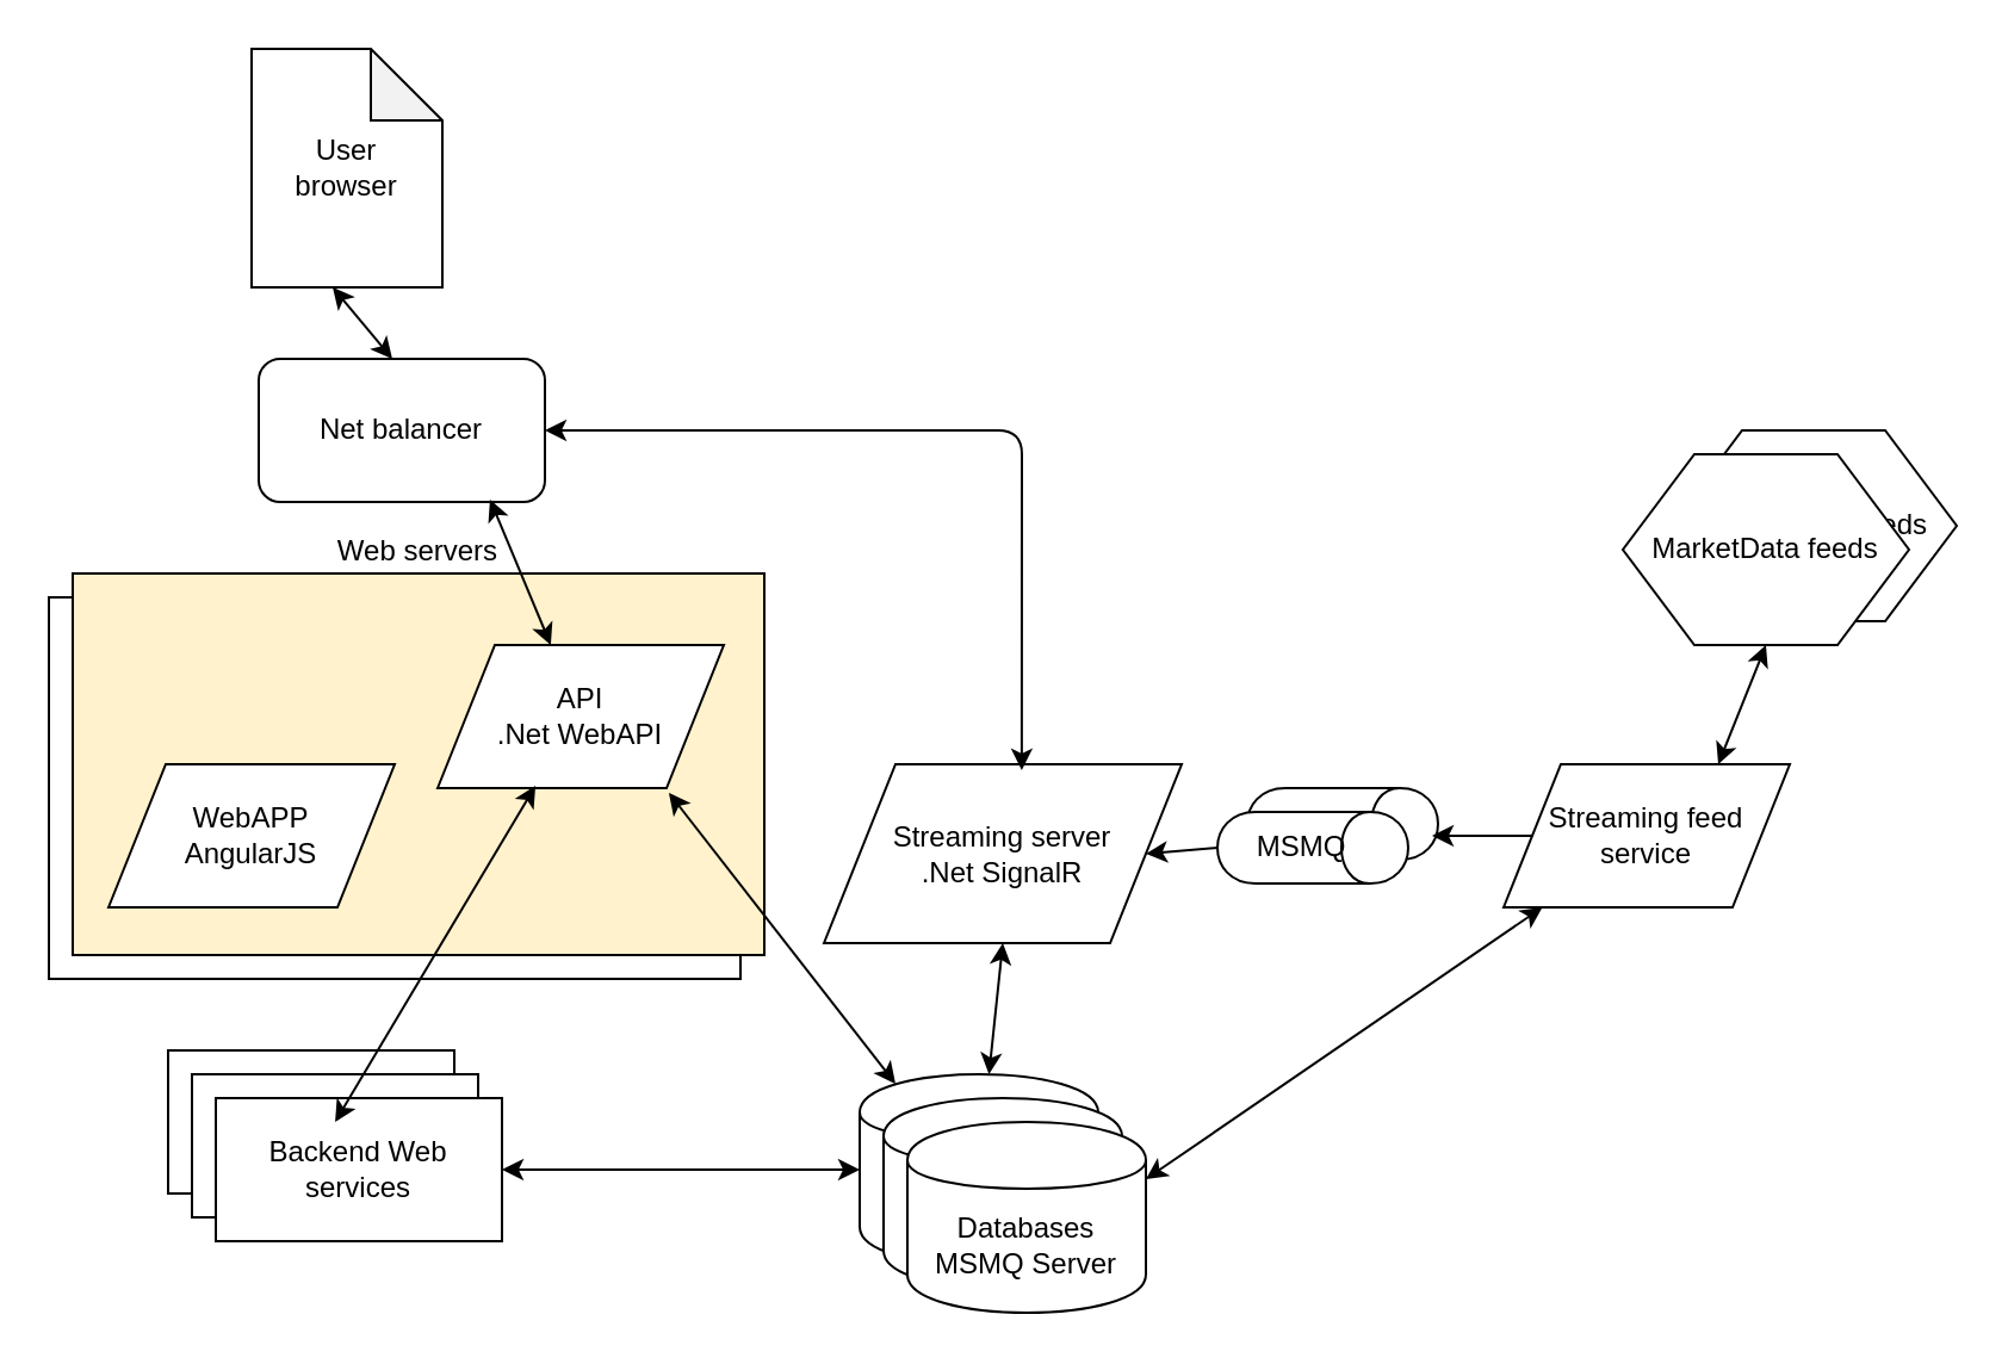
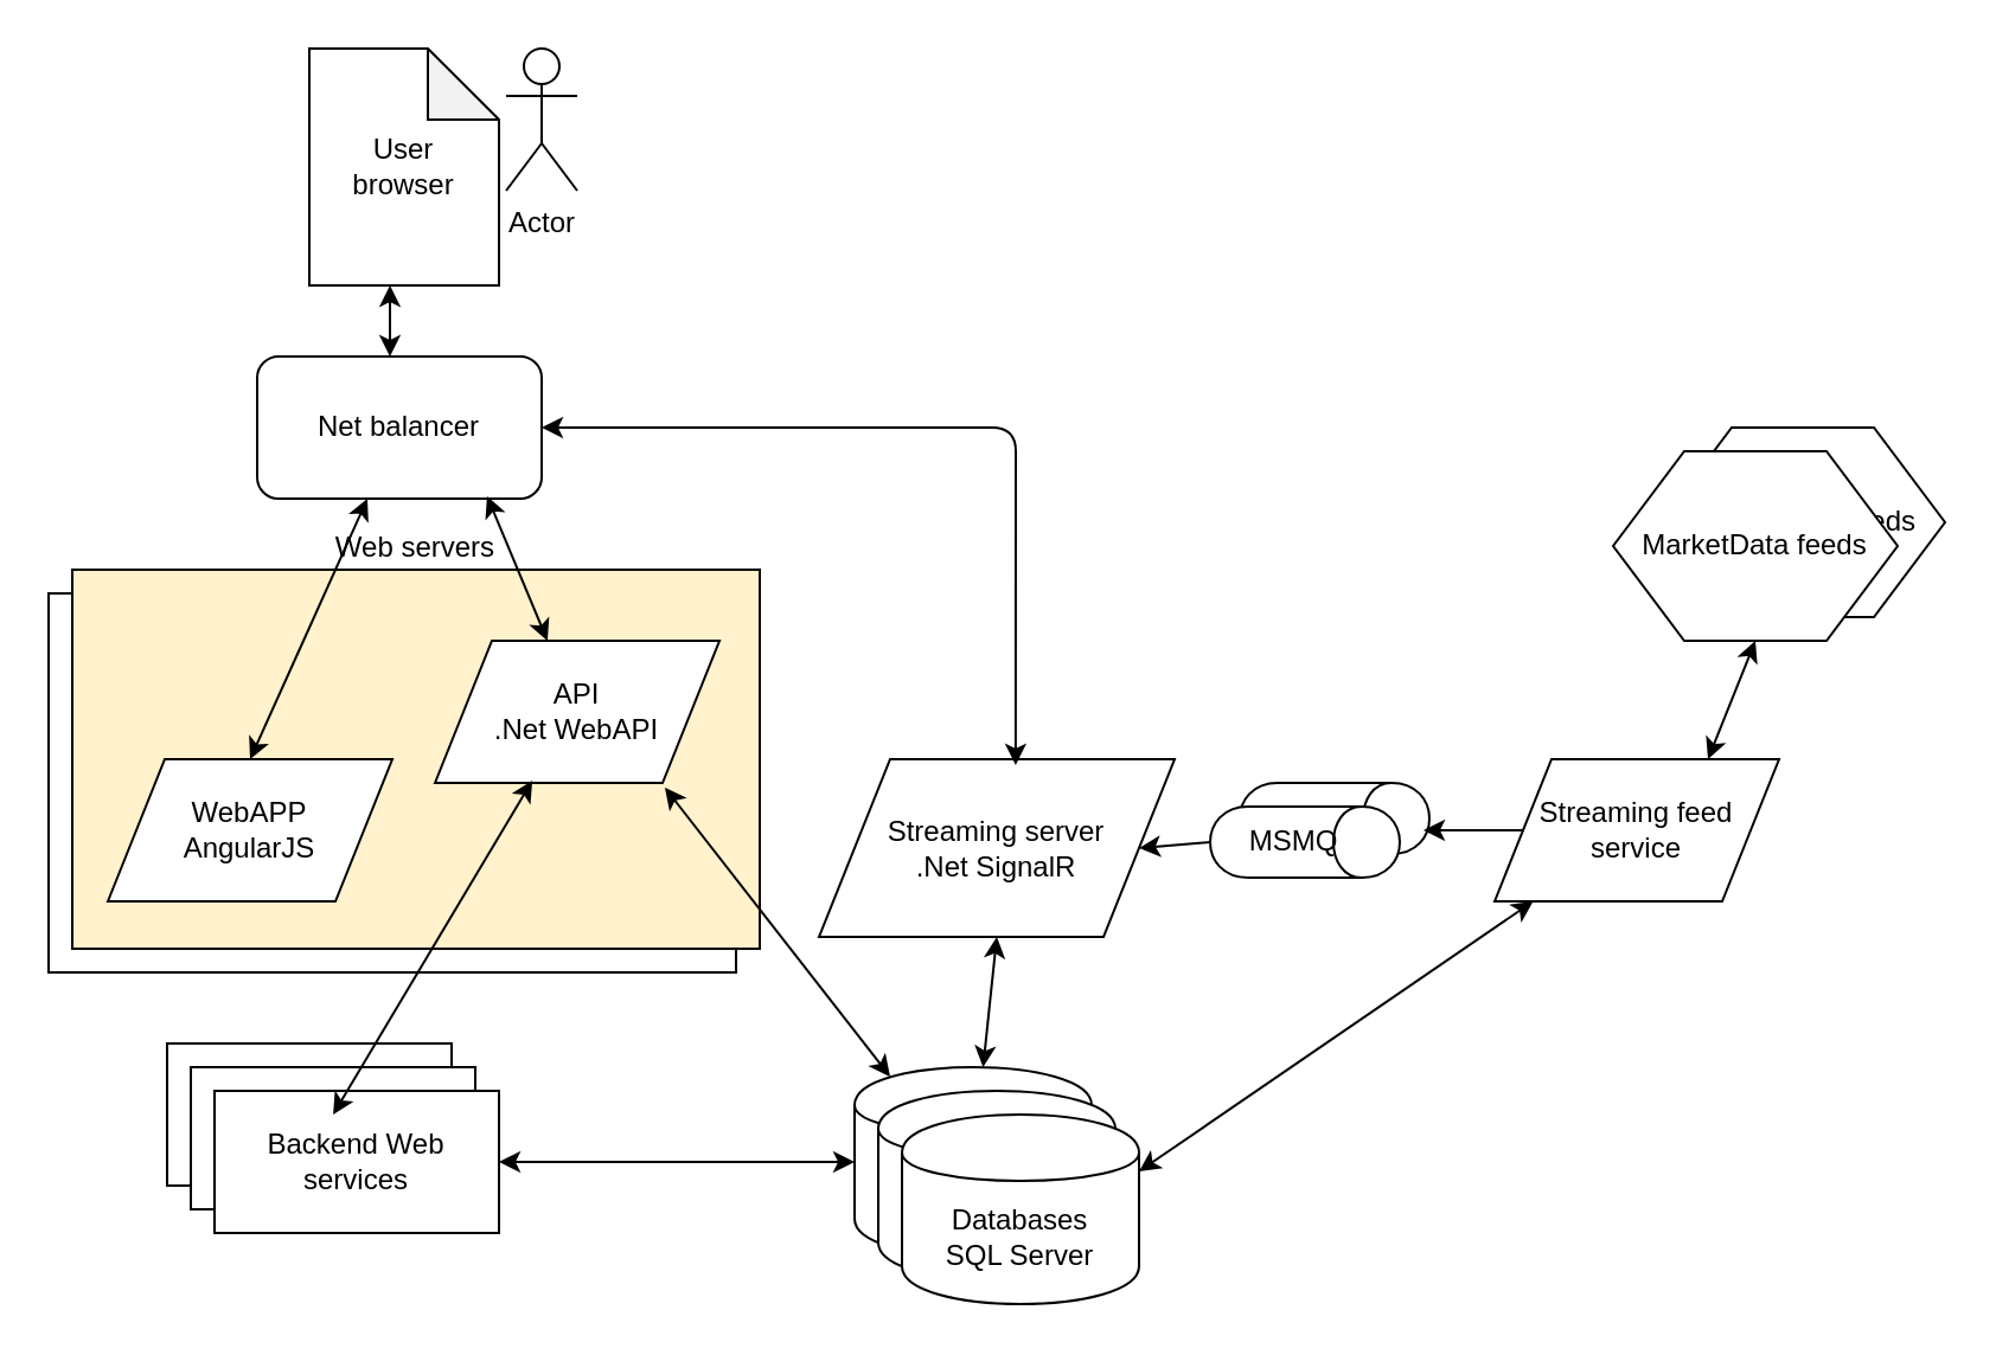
+ <mxCell id="2" value="Actor" style="shape=umlActor;verticalLabelPosition=bottom;labelBackgroundColor=#ffffff;verticalAlign=top;html=1;outlineConnect=0;" vertex="1" parent="1"><mxGeometry x="213" y="20" width="30" height="60" as="geometry" /></mxCell>
- <mxCell id="3" value="User &lt;br&gt;browser" style="shape=note;whiteSpace=wrap;html=1;backgroundOutline=1;darkOpacity=0.05;" vertex="1" parent="1"><mxGeometry x="105" y="20" width="80" height="100" as="geometry" /></mxCell>
+ <mxCell id="3" value="User &lt;br&gt;browser" style="shape=note;whiteSpace=wrap;html=1;backgroundOutline=1;darkOpacity=0.05;" vertex="1" parent="1"><mxGeometry x="130" y="20" width="80" height="100" as="geometry" /></mxCell>
+ <mxCell id="14" value="" style="endArrow=classic;startArrow=classic;html=1;entryX=0.5;entryY=0;entryDx=0;entryDy=0;" edge="1" parent="1" source="4" target="7"><mxGeometry width="50" height="50" relative="1" as="geometry"><mxPoint x="168" y="260" as="sourcePoint" /><mxPoint x="168" y="240" as="targetPoint" /></mxGeometry></mxCell>
- <mxCell id="20" value="Databases&lt;br&gt;MSMQ Server" style="shape=cylinder;whiteSpace=wrap;html=1;boundedLbl=1;backgroundOutline=1;" vertex="1" parent="1"><mxGeometry x="380" y="470" width="100" height="80" as="geometry" /></mxCell>
+ <mxCell id="20" value="Databases&lt;br&gt;SQL Server" style="shape=cylinder;whiteSpace=wrap;html=1;boundedLbl=1;backgroundOutline=1;" vertex="1" parent="1"><mxGeometry x="380" y="470" width="100" height="80" as="geometry" /></mxCell>
